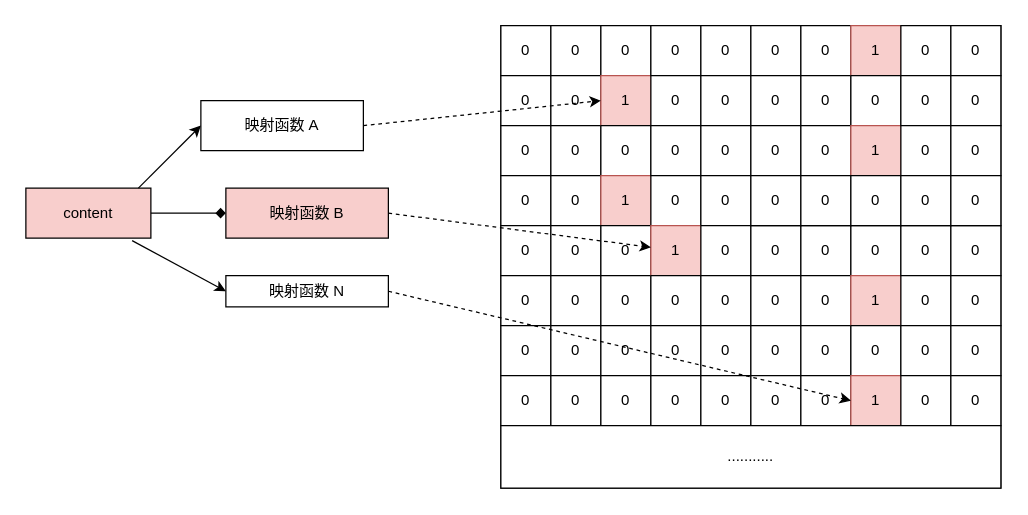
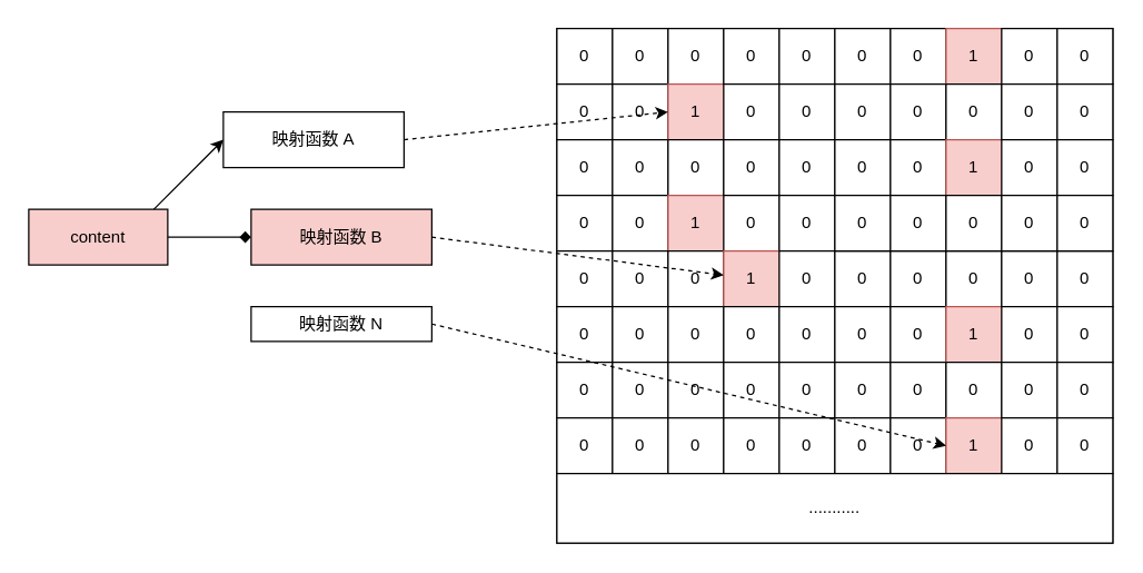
- <mxCell id="93" value="" style="endArrow=classic;html=1;entryX=0;entryY=0.5;entryDx=0;entryDy=0;exitX=0.85;exitY=1.05;exitDx=0;exitDy=0;exitPerimeter=0;" edge="1" parent="1" source="84" target="87"><mxGeometry width="50" height="50" relative="1" as="geometry"><mxPoint x="100" y="220" as="sourcePoint" /><mxPoint x="150" y="170" as="targetPoint" /></mxGeometry></mxCell>
